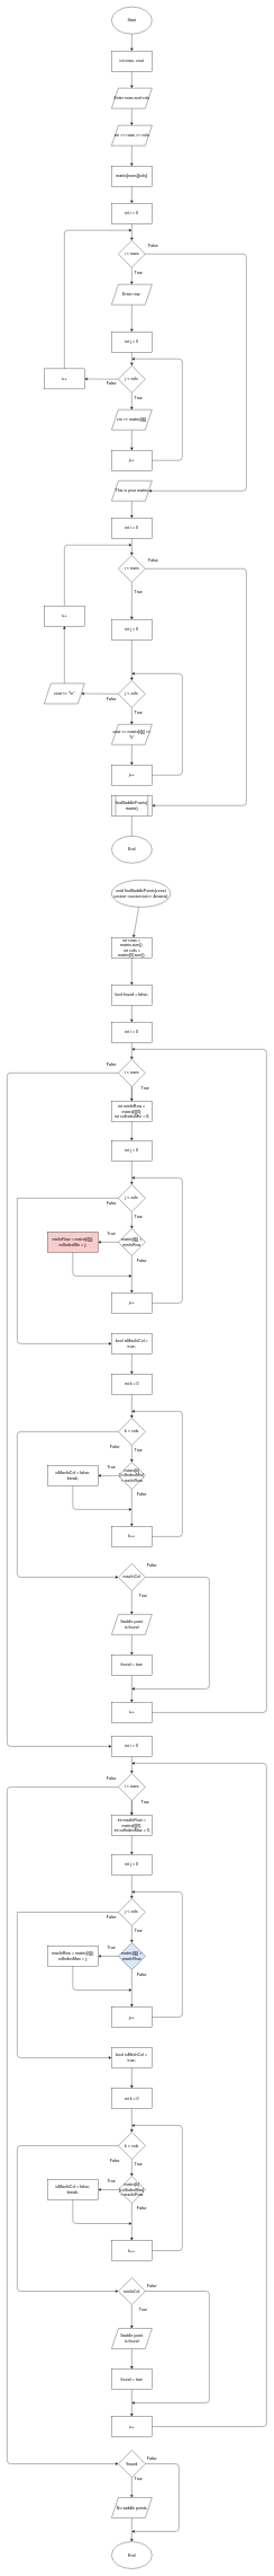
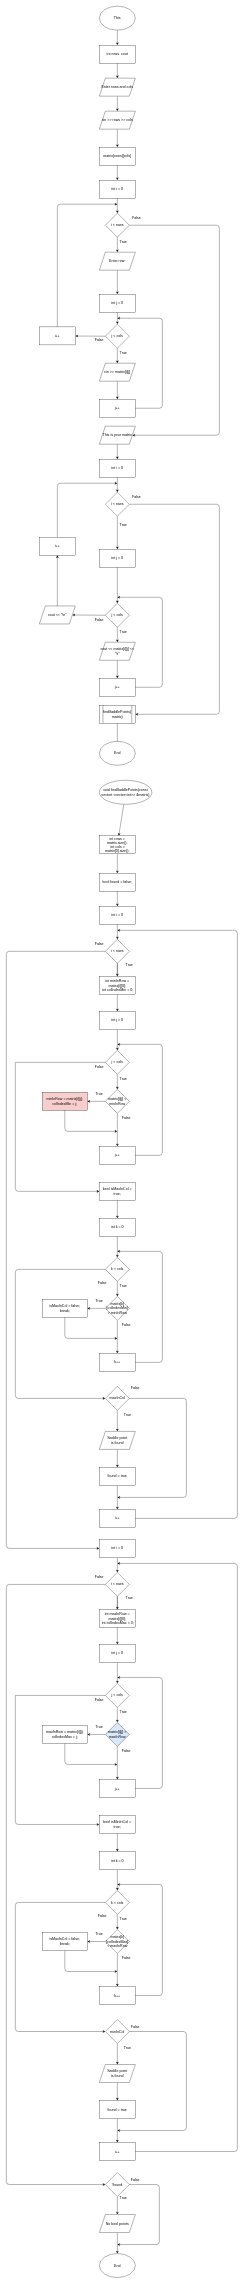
- <mxCell id="3" value="Start" style="ellipse;whiteSpace=wrap;html=1;" vertex="1" parent="1"><mxGeometry x="330" y="20" width="120" height="80" as="geometry" /></mxCell>
+ <mxCell id="3" value="This" style="ellipse;whiteSpace=wrap;html=1;" vertex="1" parent="1"><mxGeometry x="330" y="20" width="120" height="80" as="geometry" /></mxCell>
- <mxCell id="64" value="int rows = matrix.size();&lt;br&gt;&amp;nbsp;int cols = matrix[0].size();" style="whiteSpace=wrap;html=1;" vertex="1" parent="1"><mxGeometry x="330" y="2770" width="120" height="60" as="geometry" /></mxCell>
+ <mxCell id="64" value="int rows = matrix.size();&lt;br&gt;&amp;nbsp;int cols = matrix[0].size();" style="whiteSpace=wrap;html=1;" vertex="1" parent="1"><mxGeometry x="330" y="2785" width="120" height="60" as="geometry" /></mxCell>
- <mxCell id="180" value="No saddle points" style="shape=parallelogram;perimeter=parallelogramPerimeter;whiteSpace=wrap;html=1;fixedSize=1;" vertex="1" parent="1"><mxGeometry x="330" y="7380" width="120" height="60" as="geometry" /></mxCell>
+ <mxCell id="180" value="No bool points" style="shape=parallelogram;perimeter=parallelogramPerimeter;whiteSpace=wrap;html=1;fixedSize=1;" vertex="1" parent="1"><mxGeometry x="330" y="7380" width="120" height="60" as="geometry" /></mxCell>
